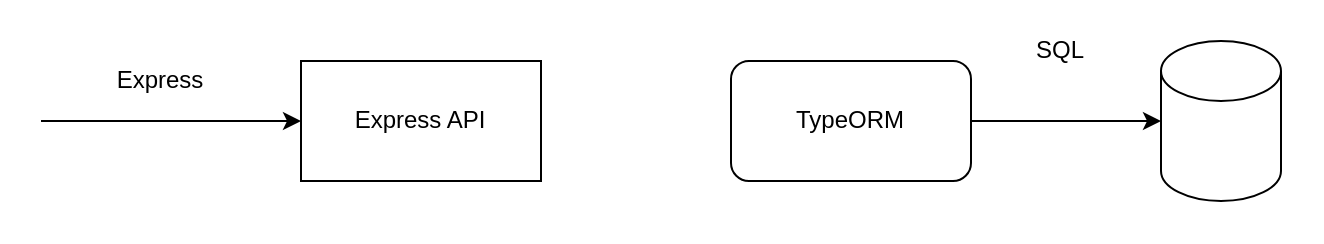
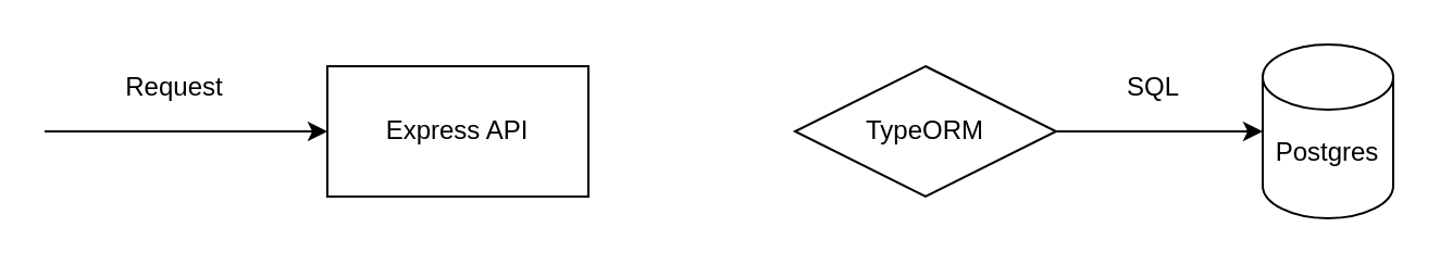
- <mxCell id="7" value="SQL" style="text;html=1;strokeColor=none;fillColor=none;align=center;verticalAlign=middle;whiteSpace=wrap;rounded=0;" vertex="1" parent="1"><mxGeometry x="500" y="15" width="60" height="20" as="geometry" /></mxCell>
+ <mxCell id="7" value="SQL" style="text;html=1;strokeColor=none;fillColor=none;align=center;verticalAlign=middle;whiteSpace=wrap;rounded=0;" vertex="1" parent="1"><mxGeometry x="500" y="30" width="60" height="20" as="geometry" /></mxCell>
- <mxCell id="4" value="Express" style="text;html=1;strokeColor=none;fillColor=none;align=center;verticalAlign=middle;whiteSpace=wrap;rounded=0;" vertex="1" parent="1"><mxGeometry x="50" y="30" width="60" height="20" as="geometry" /></mxCell>
+ <mxCell id="4" value="Request" style="text;html=1;strokeColor=none;fillColor=none;align=center;verticalAlign=middle;whiteSpace=wrap;rounded=0;" vertex="1" parent="1"><mxGeometry x="50" y="30" width="60" height="20" as="geometry" /></mxCell>
- <mxCell id="6" value="TypeORM" style="rounded=1;whiteSpace=wrap;html=1;" vertex="1" parent="1"><mxGeometry x="365" y="30" width="120" height="60" as="geometry" /></mxCell>
+ <mxCell id="6" value="TypeORM" style="rhombus;whiteSpace=wrap;html=1;" vertex="1" parent="1"><mxGeometry x="365" y="30" width="120" height="60" as="geometry" /></mxCell>
+ <mxCell id="10" value="Postgres" style="text;html=1;strokeColor=none;fillColor=none;align=center;verticalAlign=middle;whiteSpace=wrap;rounded=0;" vertex="1" parent="8"><mxGeometry y="40" width="60" height="20" as="geometry" /></mxCell>
